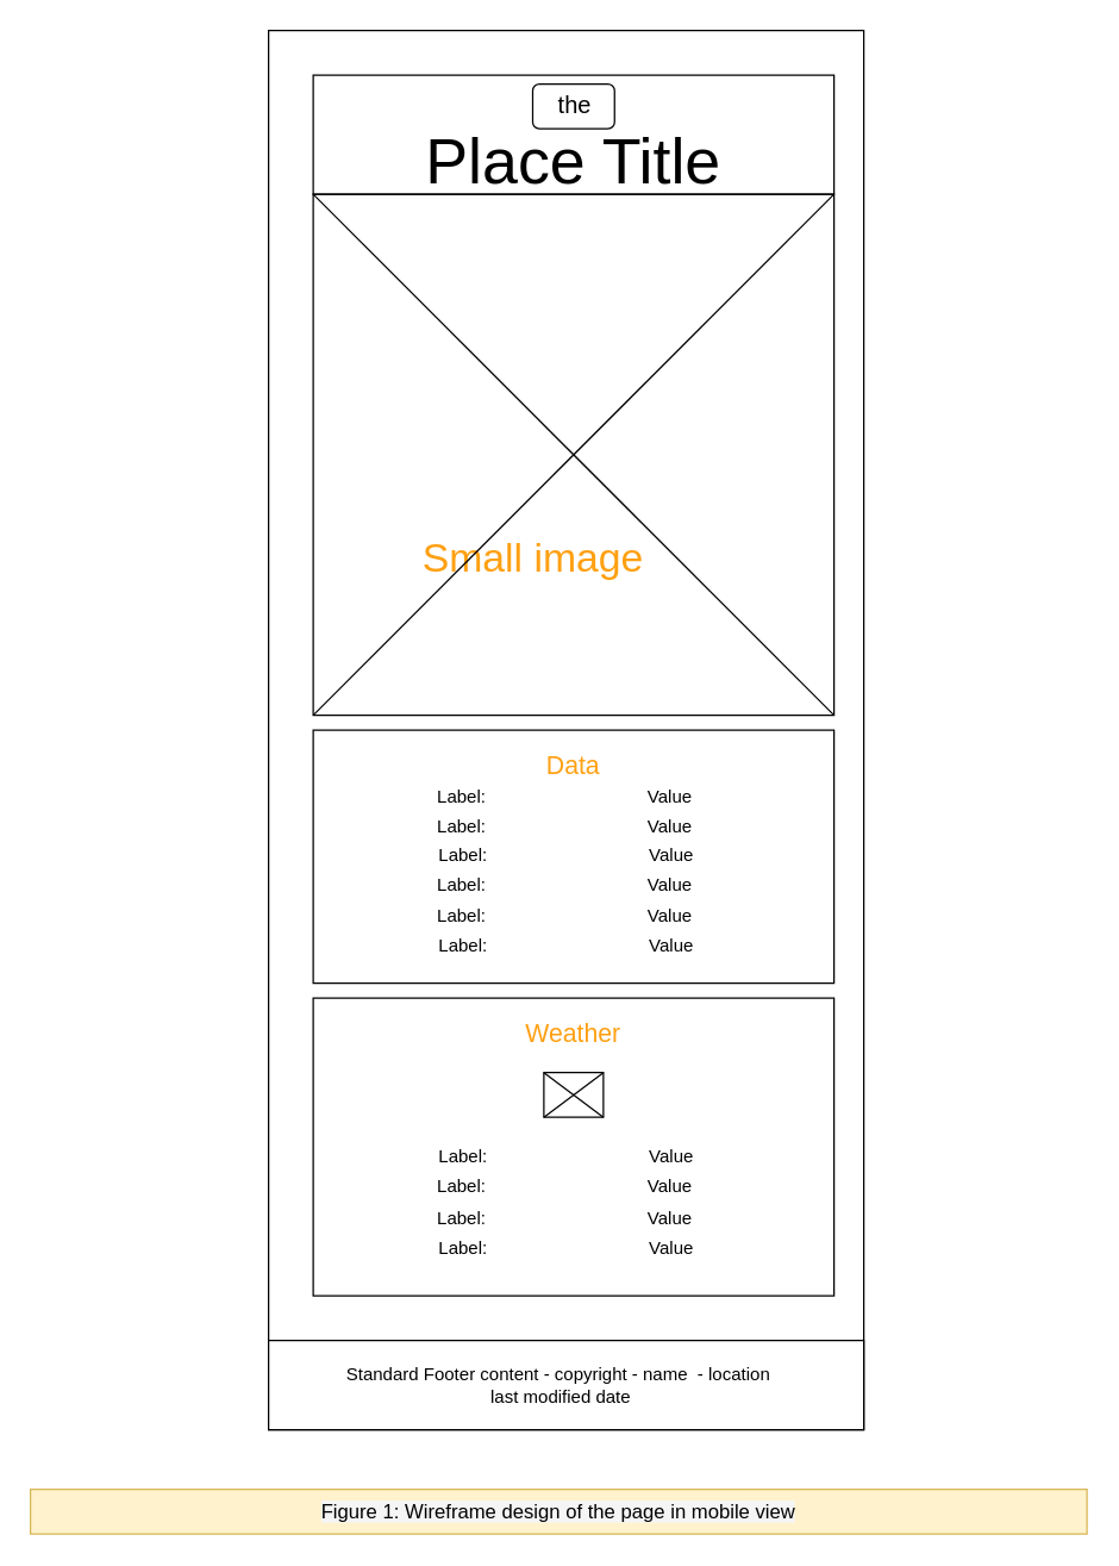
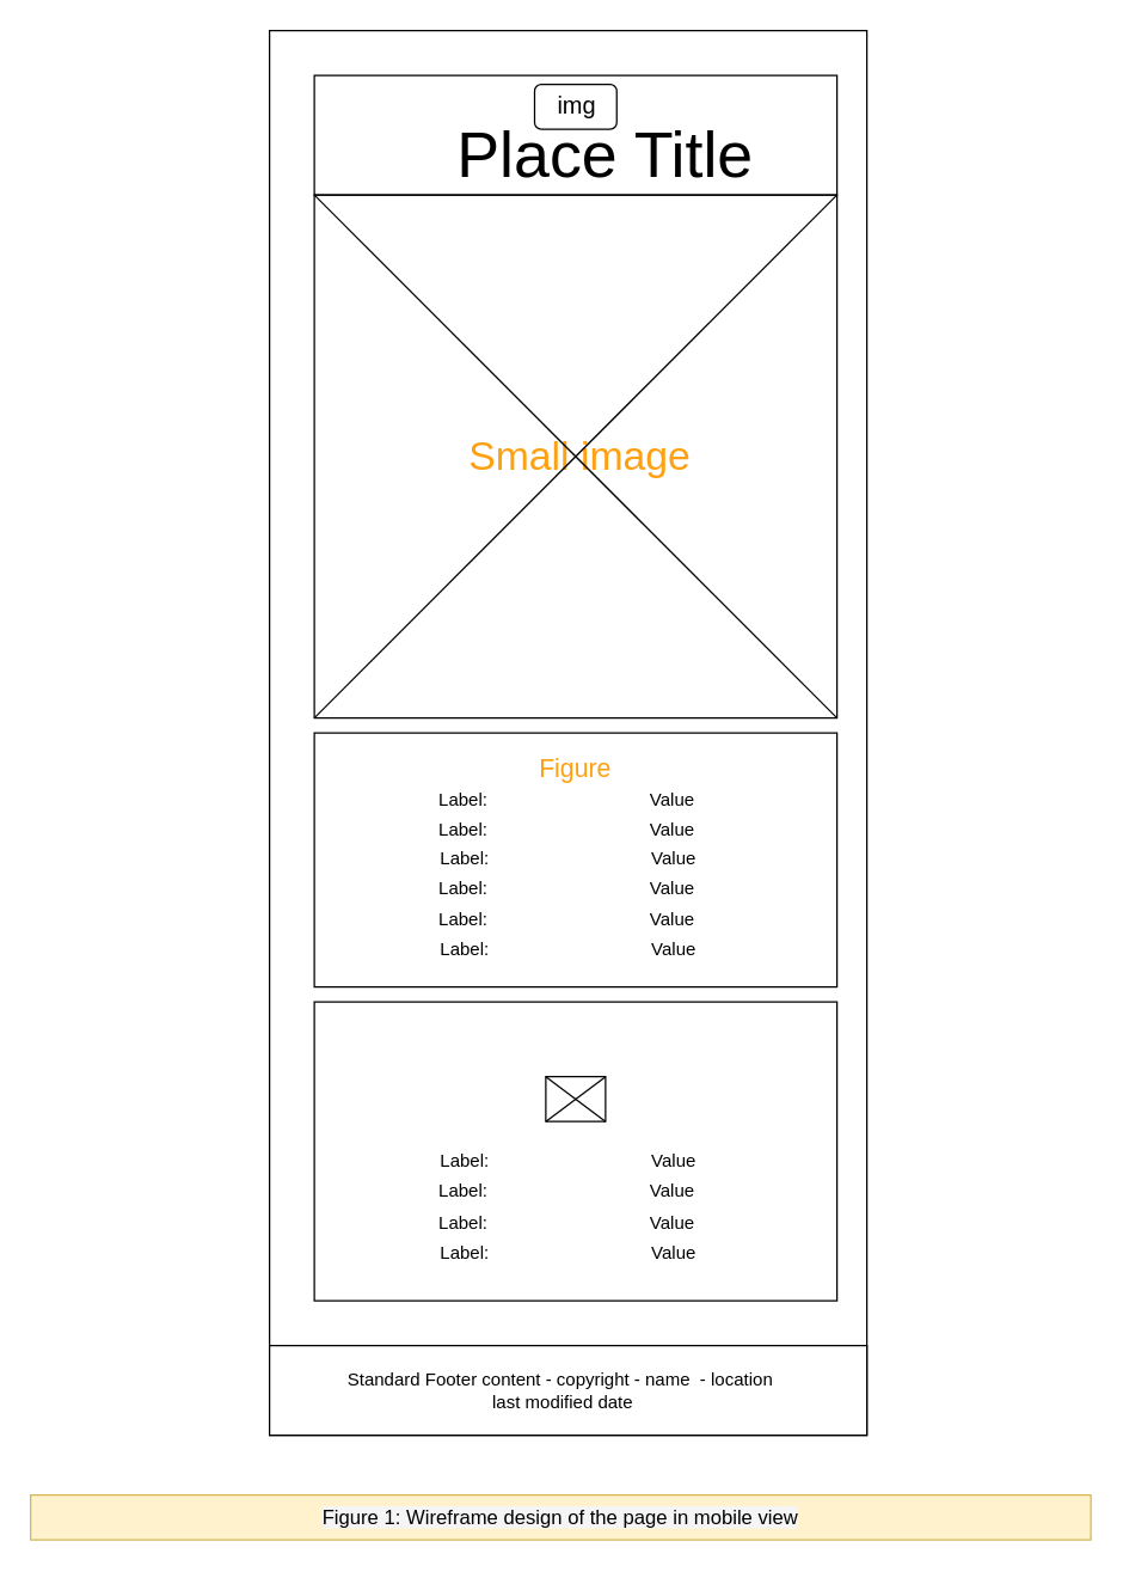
- <mxCell id="40" value="the" style="text;html=1;align=center;verticalAlign=middle;whiteSpace=wrap;rounded=0;fontSize=16;" vertex="1" parent="1"><mxGeometry x="355.5" y="55" width="60" height="30" as="geometry" /></mxCell>
+ <mxCell id="40" value="img" style="text;html=1;align=center;verticalAlign=middle;whiteSpace=wrap;rounded=0;fontSize=16;" vertex="1" parent="1"><mxGeometry x="355.5" y="55" width="60" height="30" as="geometry" /></mxCell>
- <mxCell id="5" value="Place Title" style="text;html=1;align=center;verticalAlign=middle;whiteSpace=wrap;rounded=0;fillColor=default;fontSize=43;" parent="1" vertex="1"><mxGeometry x="270" y="100" width="230" height="15" as="geometry" /></mxCell>
+ <mxCell id="5" value="Place Title" style="text;html=1;align=center;verticalAlign=middle;whiteSpace=wrap;rounded=0;fillColor=default;fontSize=43;" parent="1" vertex="1"><mxGeometry x="290" y="95" width="230" height="15" as="geometry" /></mxCell>
- <mxCell id="6" value="Small image" style="text;html=1;align=center;verticalAlign=middle;whiteSpace=wrap;rounded=0;fontSize=27;fontColor=#FFA012;" parent="1" vertex="1"><mxGeometry x="278" y="325" width="160" height="100" as="geometry" /></mxCell>
+ <mxCell id="6" value="Small image" style="text;html=1;align=center;verticalAlign=middle;whiteSpace=wrap;rounded=0;fontSize=27;fontColor=#FFA012;" parent="1" vertex="1"><mxGeometry x="308" y="255" width="160" height="100" as="geometry" /></mxCell>
- <mxCell id="10" value="Data" style="text;html=1;align=center;verticalAlign=middle;whiteSpace=wrap;rounded=0;fontSize=17;fontColor=#FFA012;" parent="1" vertex="1"><mxGeometry x="301" y="490" width="168" height="50" as="geometry" /></mxCell>
+ <mxCell id="10" value="Figure" style="text;html=1;align=center;verticalAlign=middle;whiteSpace=wrap;rounded=0;fontSize=17;fontColor=#FFA012;" parent="1" vertex="1"><mxGeometry x="301" y="490" width="168" height="50" as="geometry" /></mxCell>
- <mxCell id="24" value="Weather" style="text;html=1;align=center;verticalAlign=middle;whiteSpace=wrap;rounded=0;fontSize=17;fontColor=#FFA012;" parent="1" vertex="1"><mxGeometry x="301" y="670" width="168" height="50" as="geometry" /></mxCell>
